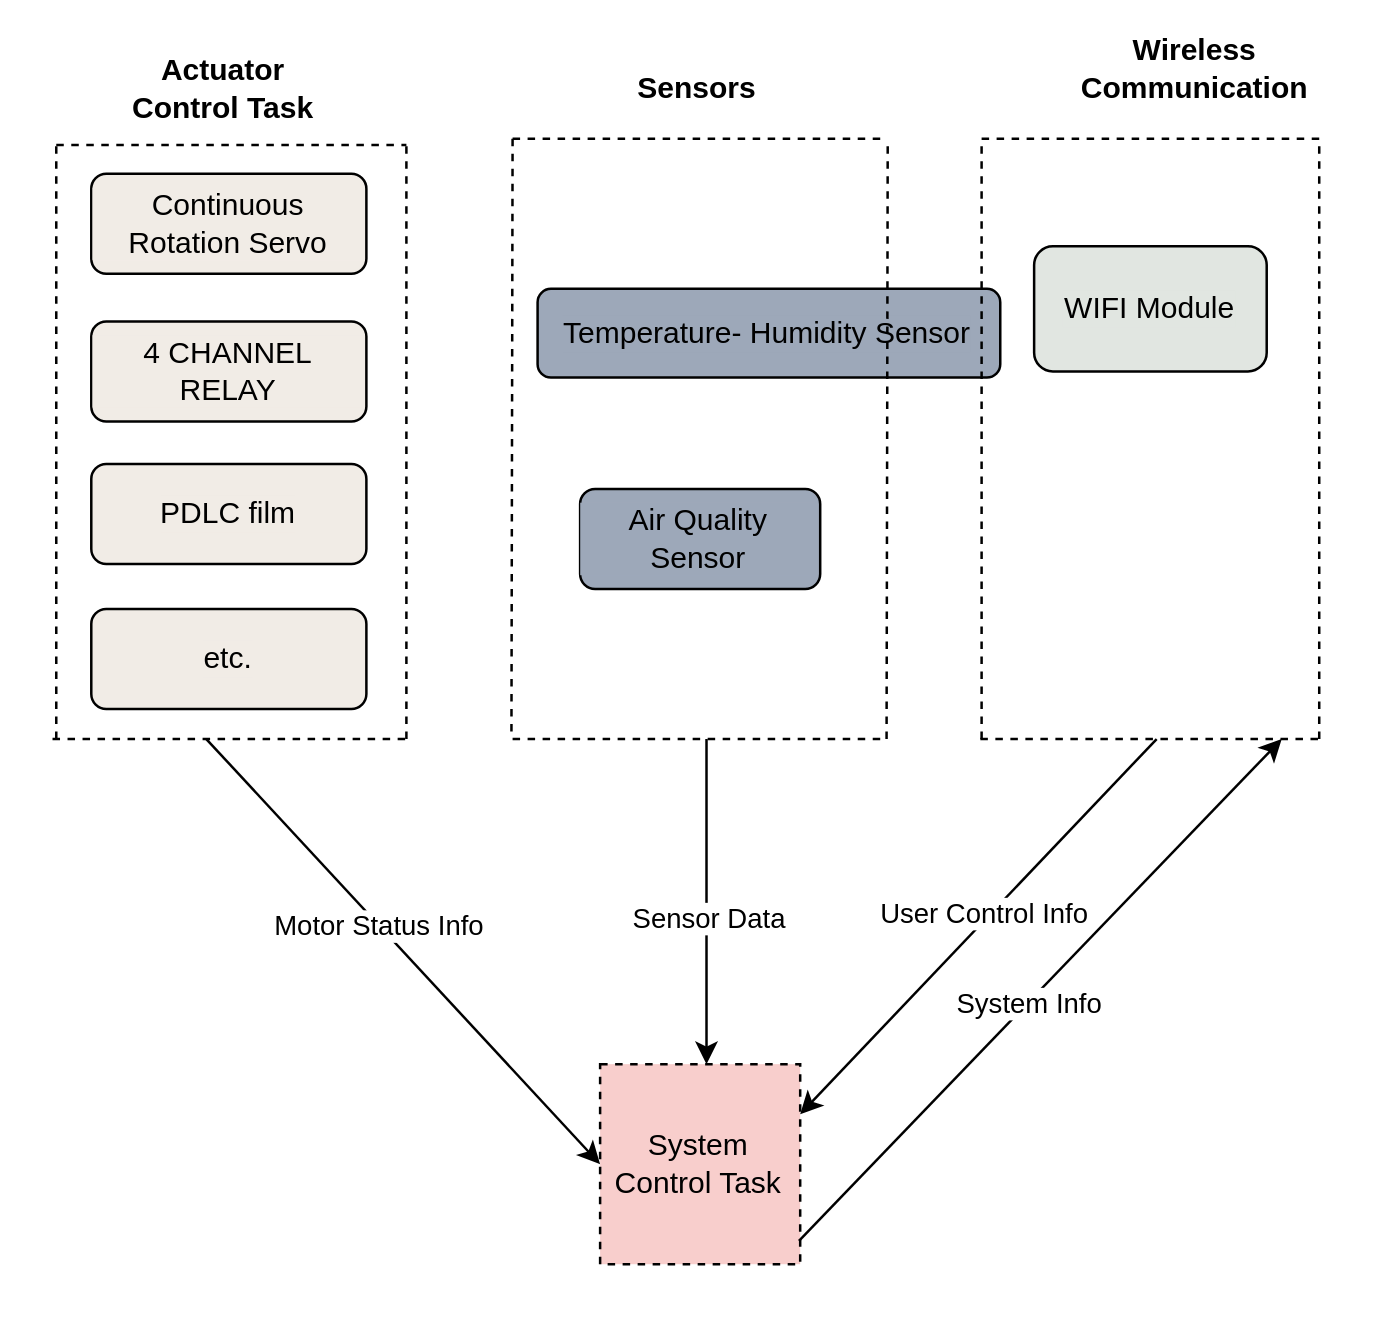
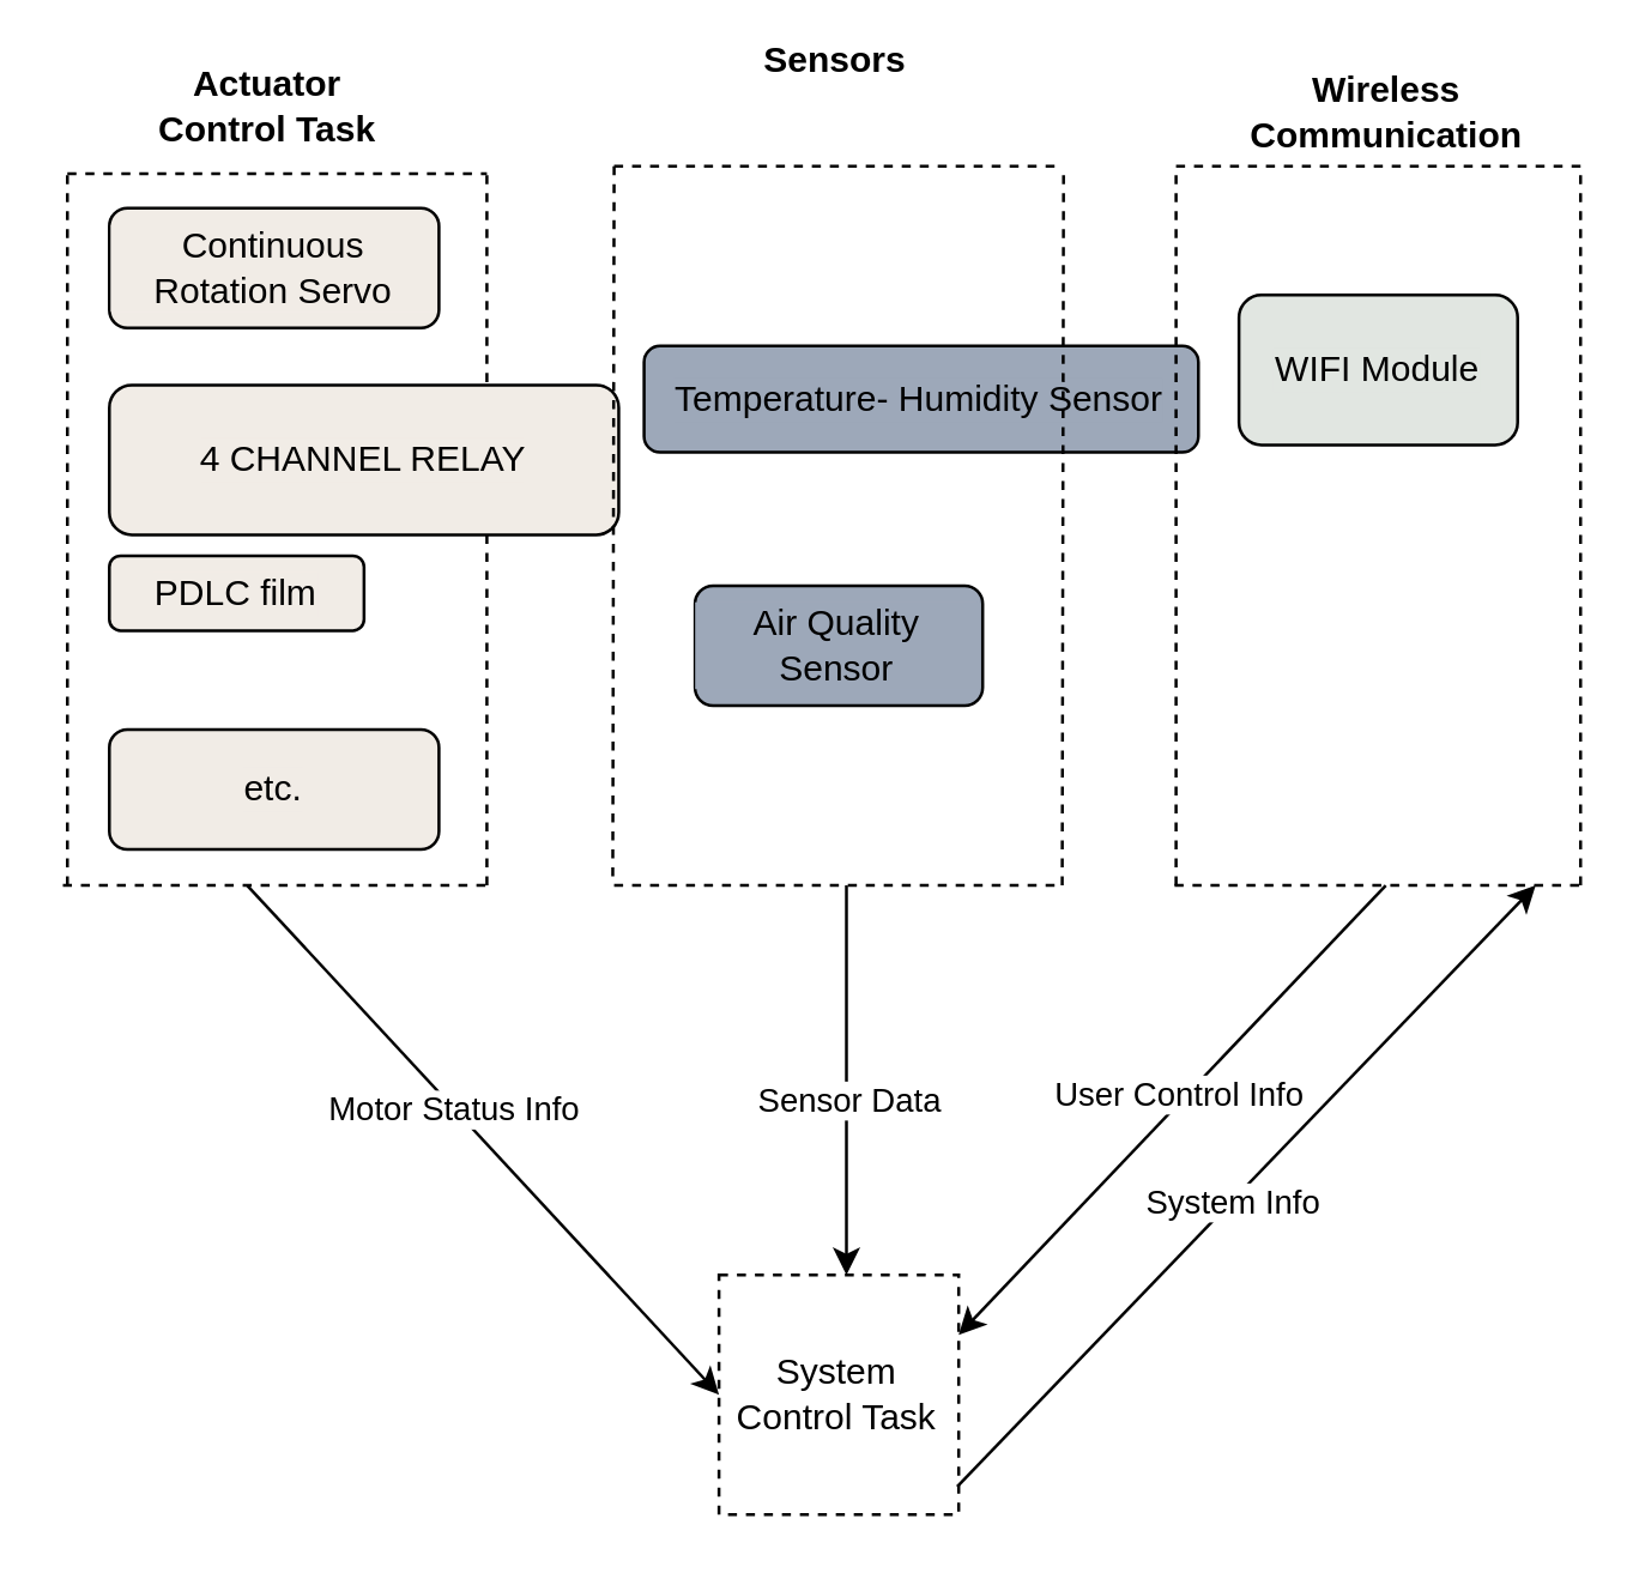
- <mxCell id="10" value="&lt;b&gt;Wireless Communication&lt;/b&gt;" style="text;html=1;align=center;verticalAlign=middle;whiteSpace=wrap;rounded=0;" vertex="1" parent="1"><mxGeometry x="440" y="12" width="74.5" height="30" as="geometry" /></mxCell>
+ <mxCell id="10" value="&lt;b&gt;Wireless Communication&lt;/b&gt;" style="text;html=1;align=center;verticalAlign=middle;whiteSpace=wrap;rounded=0;" vertex="1" parent="1"><mxGeometry x="425" y="22" width="74.5" height="30" as="geometry" /></mxCell>
- <mxCell id="14" value="&lt;b&gt;Sensors&lt;/b&gt;" style="text;html=1;align=center;verticalAlign=middle;whiteSpace=wrap;rounded=0;" vertex="1" parent="1"><mxGeometry x="239.46" y="20.46" width="78.54" height="30" as="geometry" /></mxCell>
+ <mxCell id="14" value="&lt;b&gt;Sensors&lt;/b&gt;" style="text;html=1;align=center;verticalAlign=middle;whiteSpace=wrap;rounded=0;" vertex="1" parent="1"><mxGeometry x="239.46" y="5.46" width="78.54" height="30" as="geometry" /></mxCell>
- <mxCell id="23" value="4 CHANNEL RELAY" style="rounded=1;whiteSpace=wrap;html=1;strokeColor=default;align=center;verticalAlign=middle;fontFamily=Helvetica;fontSize=12;fontColor=default;fillColor=light-dark(#f1ece6, #ededed);labelBackgroundColor=light-dark(#f1ece6, #ededed);" vertex="1" parent="1"><mxGeometry x="36" y="128" width="110" height="40" as="geometry" /></mxCell>
+ <mxCell id="23" value="4 CHANNEL RELAY" style="rounded=1;whiteSpace=wrap;html=1;strokeColor=default;align=center;verticalAlign=middle;fontFamily=Helvetica;fontSize=12;fontColor=default;fillColor=light-dark(#f1ece6, #ededed);labelBackgroundColor=light-dark(#f1ece6, #ededed);" vertex="1" parent="1"><mxGeometry x="36" y="128" width="170" height="50" as="geometry" /></mxCell>
- <mxCell id="19" value="&lt;span&gt;PDLC film&lt;/span&gt;" style="rounded=1;whiteSpace=wrap;html=1;strokeColor=default;align=center;verticalAlign=middle;fontFamily=Helvetica;fontSize=12;fontColor=default;fillColor=light-dark(#f1ece6, #ededed);labelBackgroundColor=light-dark(#f1ece6, #ededed);" vertex="1" parent="1"><mxGeometry x="36" y="185" width="110" height="40" as="geometry" /></mxCell>
+ <mxCell id="19" value="&lt;span&gt;PDLC film&lt;/span&gt;" style="rounded=1;whiteSpace=wrap;html=1;strokeColor=default;align=center;verticalAlign=middle;fontFamily=Helvetica;fontSize=12;fontColor=default;fillColor=light-dark(#f1ece6, #ededed);labelBackgroundColor=light-dark(#f1ece6, #ededed);" vertex="1" parent="1"><mxGeometry x="36" y="185" width="85" height="25" as="geometry" /></mxCell>
- <mxCell id="9" value="System Control Task" style="whiteSpace=wrap;html=1;aspect=fixed;dashed=1;fillColor=#f8cecc;" vertex="1" parent="1"><mxGeometry x="239.46" y="425" width="80" height="80" as="geometry" /></mxCell>
+ <mxCell id="9" value="System Control Task" style="whiteSpace=wrap;html=1;aspect=fixed;dashed=1;" vertex="1" parent="1"><mxGeometry x="239.46" y="425" width="80" height="80" as="geometry" /></mxCell>
